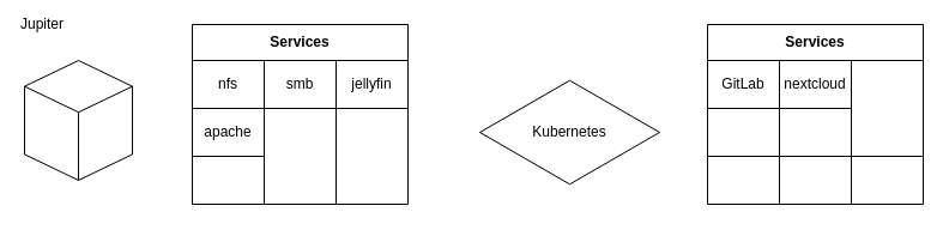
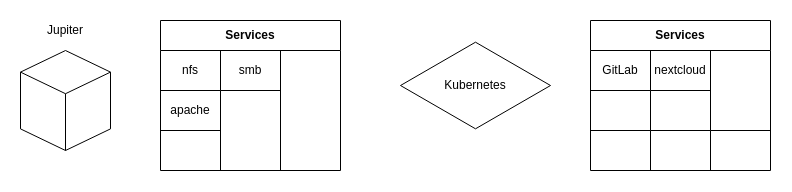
- <mxCell id="3" value="Jupiter" style="text;html=1;strokeColor=none;fillColor=none;align=center;verticalAlign=middle;whiteSpace=wrap;rounded=0;" vertex="1" parent="1"><mxGeometry x="15" y="10" width="40" height="20" as="geometry" /></mxCell>
+ <mxCell id="3" value="Jupiter" style="text;html=1;strokeColor=none;fillColor=none;align=center;verticalAlign=middle;whiteSpace=wrap;rounded=0;" vertex="1" parent="1"><mxGeometry x="45" y="20" width="40" height="20" as="geometry" /></mxCell>
- <mxCell id="8" value="jellyfin" style="shape=partialRectangle;html=1;whiteSpace=wrap;connectable=0;fillColor=none;top=0;left=0;bottom=0;right=0;overflow=hidden;" vertex="1" parent="5"><mxGeometry x="120" width="60" height="40" as="geometry" /></mxCell>
- <mxCell id="15" value="Kubernetes" style="html=1;whiteSpace=wrap;aspect=fixed;shape=isoRectangle;" vertex="1" parent="1"><mxGeometry x="400" y="65" width="150" height="90" as="geometry" /></mxCell>
+ <mxCell id="15" value="Kubernetes" style="html=1;whiteSpace=wrap;aspect=fixed;shape=isoRectangle;" vertex="1" parent="1"><mxGeometry x="400" y="40" width="150" height="90" as="geometry" /></mxCell>
